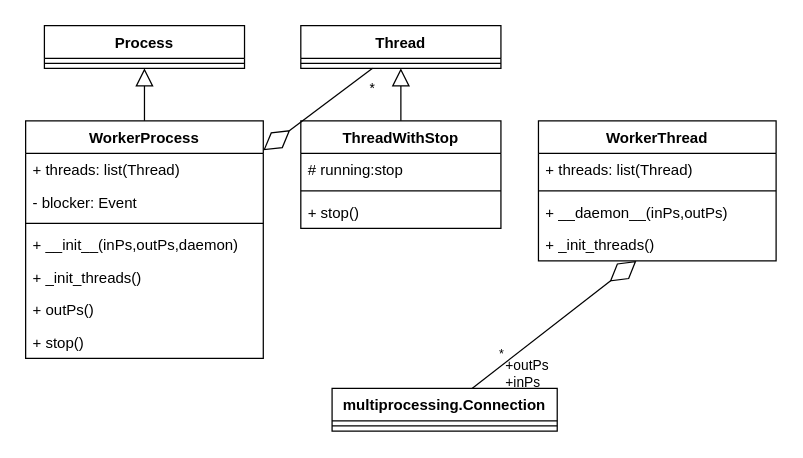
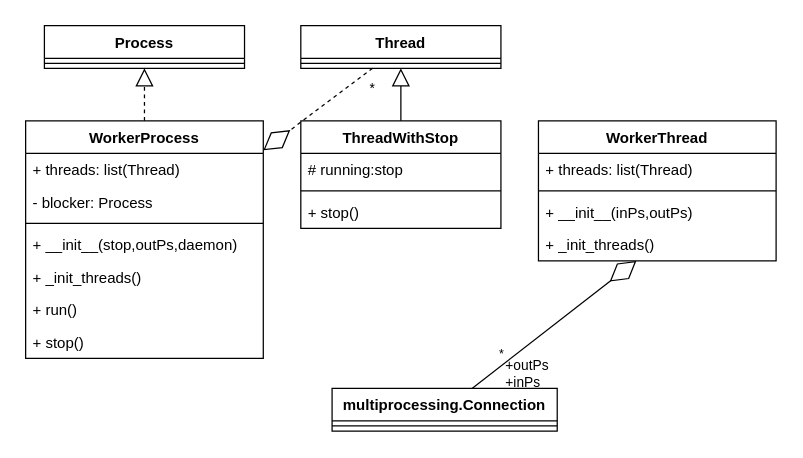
- <mxCell id="29" value="*" style="endArrow=diamondThin;endFill=0;endSize=24;html=1;labelBackgroundColor=none;" parent="1" source="17" target="2" edge="1"><mxGeometry x="-0.824" y="13" width="160" relative="1" as="geometry"><mxPoint x="20" y="370" as="sourcePoint" /><mxPoint x="180" y="370" as="targetPoint" /><mxPoint as="offset" /></mxGeometry></mxCell>
+ <mxCell id="29" value="*" style="endArrow=diamondThin;endFill=0;endSize=24;html=1;labelBackgroundColor=none;dashed=1;" parent="1" source="17" target="2" edge="1"><mxGeometry x="-0.824" y="13" width="160" relative="1" as="geometry"><mxPoint x="20" y="370" as="sourcePoint" /><mxPoint x="180" y="370" as="targetPoint" /><mxPoint as="offset" /></mxGeometry></mxCell>
- <mxCell id="12" value="" style="endArrow=block;endFill=0;endSize=12;html=1;entryX=0.5;entryY=1;entryDx=0;entryDy=0;" parent="1" source="2" target="10" edge="1"><mxGeometry width="160" relative="1" as="geometry"><mxPoint x="20" y="360" as="sourcePoint" /><mxPoint x="180" y="360" as="targetPoint" /></mxGeometry></mxCell>
+ <mxCell id="12" value="" style="endArrow=block;endFill=0;endSize=12;html=1;entryX=0.5;entryY=1;entryDx=0;entryDy=0;dashed=1;" parent="1" source="2" target="10" edge="1"><mxGeometry width="160" relative="1" as="geometry"><mxPoint x="20" y="360" as="sourcePoint" /><mxPoint x="180" y="360" as="targetPoint" /></mxGeometry></mxCell>
- <mxCell id="4" value="- blocker: Event" style="text;strokeColor=none;fillColor=none;align=left;verticalAlign=top;spacingLeft=4;spacingRight=4;overflow=hidden;rotatable=0;points=[[0,0.5],[1,0.5]];portConstraint=eastwest;" parent="2" vertex="1"><mxGeometry y="52" width="190" height="26" as="geometry" /></mxCell>
+ <mxCell id="4" value="- blocker: Process" style="text;strokeColor=none;fillColor=none;align=left;verticalAlign=top;spacingLeft=4;spacingRight=4;overflow=hidden;rotatable=0;points=[[0,0.5],[1,0.5]];portConstraint=eastwest;" parent="2" vertex="1"><mxGeometry y="52" width="190" height="26" as="geometry" /></mxCell>
- <mxCell id="23" value="+ __daemon__(inPs,outPs)" style="text;strokeColor=none;fillColor=none;align=left;verticalAlign=top;spacingLeft=4;spacingRight=4;overflow=hidden;rotatable=0;points=[[0,0.5],[1,0.5]];portConstraint=eastwest;" parent="20" vertex="1"><mxGeometry y="60" width="190" height="26" as="geometry" /></mxCell>
+ <mxCell id="23" value="+ __init__(inPs,outPs)" style="text;strokeColor=none;fillColor=none;align=left;verticalAlign=top;spacingLeft=4;spacingRight=4;overflow=hidden;rotatable=0;points=[[0,0.5],[1,0.5]];portConstraint=eastwest;" parent="20" vertex="1"><mxGeometry y="60" width="190" height="26" as="geometry" /></mxCell>
- <mxCell id="6" value="+ __init__(inPs,outPs,daemon)" style="text;strokeColor=none;fillColor=none;align=left;verticalAlign=top;spacingLeft=4;spacingRight=4;overflow=hidden;rotatable=0;points=[[0,0.5],[1,0.5]];portConstraint=eastwest;" parent="2" vertex="1"><mxGeometry y="86" width="190" height="26" as="geometry" /></mxCell>
+ <mxCell id="6" value="+ __init__(stop,outPs,daemon)" style="text;strokeColor=none;fillColor=none;align=left;verticalAlign=top;spacingLeft=4;spacingRight=4;overflow=hidden;rotatable=0;points=[[0,0.5],[1,0.5]];portConstraint=eastwest;" parent="2" vertex="1"><mxGeometry y="86" width="190" height="26" as="geometry" /></mxCell>
- <mxCell id="8" value="+ outPs()" style="text;strokeColor=none;fillColor=none;align=left;verticalAlign=top;spacingLeft=4;spacingRight=4;overflow=hidden;rotatable=0;points=[[0,0.5],[1,0.5]];portConstraint=eastwest;" parent="2" vertex="1"><mxGeometry y="138" width="190" height="26" as="geometry" /></mxCell>
+ <mxCell id="8" value="+ run()" style="text;strokeColor=none;fillColor=none;align=left;verticalAlign=top;spacingLeft=4;spacingRight=4;overflow=hidden;rotatable=0;points=[[0,0.5],[1,0.5]];portConstraint=eastwest;" parent="2" vertex="1"><mxGeometry y="138" width="190" height="26" as="geometry" /></mxCell>
